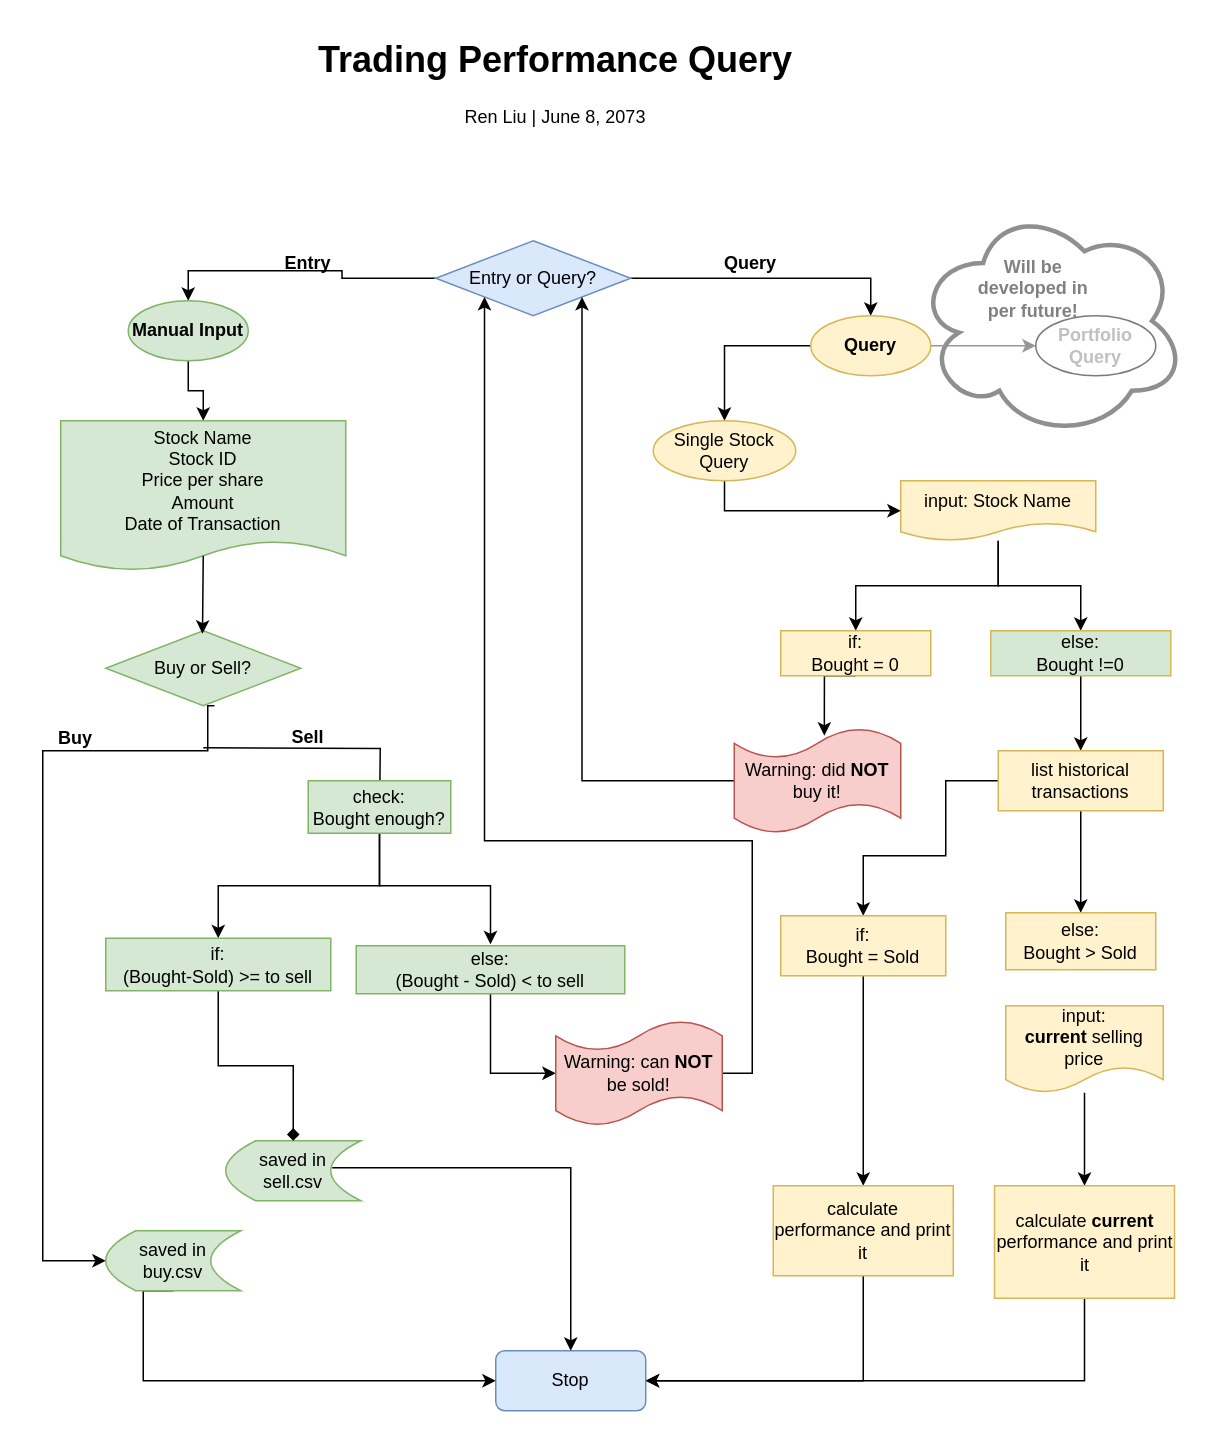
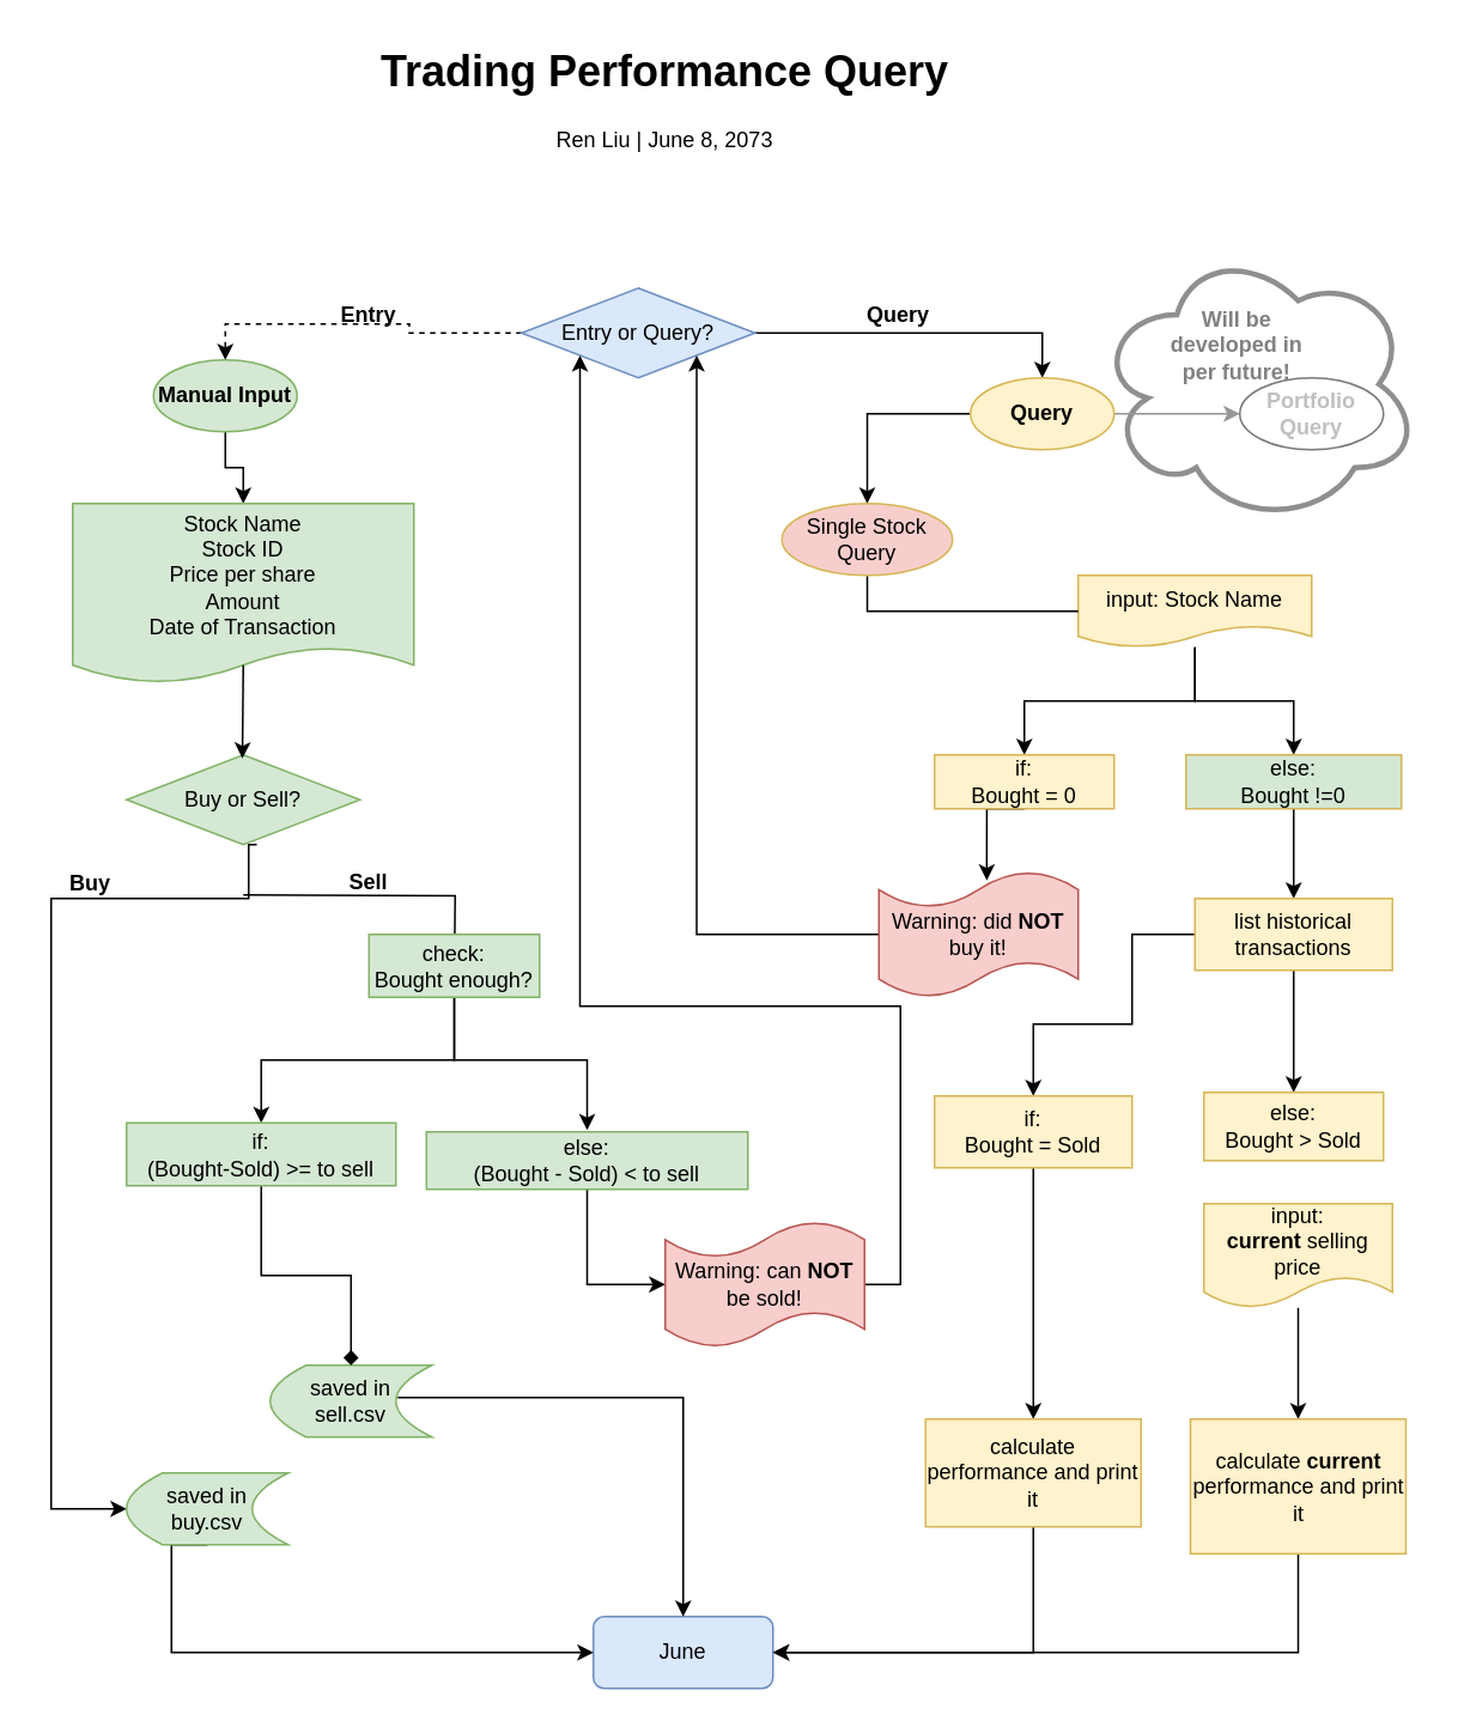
- <mxCell id="5" style="edgeStyle=orthogonalEdgeStyle;rounded=0;orthogonalLoop=1;jettySize=auto;html=1;exitX=0;exitY=0.5;exitDx=0;exitDy=0;entryX=0.5;entryY=0;entryDx=0;entryDy=0;" edge="1" parent="1" source="7" target="12"><mxGeometry relative="1" as="geometry" /></mxCell>
+ <mxCell id="5" style="edgeStyle=orthogonalEdgeStyle;rounded=0;orthogonalLoop=1;jettySize=auto;html=1;exitX=0;exitY=0.5;exitDx=0;exitDy=0;entryX=0.5;entryY=0;entryDx=0;entryDy=0;dashed=1;" edge="1" parent="1" source="7" target="12"><mxGeometry relative="1" as="geometry" /></mxCell>
- <mxCell id="40" value="&lt;div&gt;Single Stock&lt;/div&gt;&lt;div&gt;Query&lt;/div&gt;" style="ellipse;whiteSpace=wrap;html=1;fillColor=#fff2cc;strokeColor=#d6b656;" vertex="1" parent="1"><mxGeometry x="435" y="280" width="95" height="40" as="geometry" /></mxCell>
+ <mxCell id="40" value="&lt;div&gt;Single Stock&lt;/div&gt;&lt;div&gt;Query&lt;/div&gt;" style="ellipse;whiteSpace=wrap;html=1;fillColor=#f8cecc;strokeColor=#d6b656;" vertex="1" parent="1"><mxGeometry x="435" y="280" width="95" height="40" as="geometry" /></mxCell>
- <mxCell id="39" style="edgeStyle=orthogonalEdgeStyle;rounded=0;orthogonalLoop=1;jettySize=auto;html=1;exitX=0.5;exitY=1;exitDx=0;exitDy=0;entryX=0;entryY=0.5;entryDx=0;entryDy=0;" edge="1" parent="1" source="40" target="37"><mxGeometry relative="1" as="geometry" /></mxCell>
+ <mxCell id="39" style="edgeStyle=orthogonalEdgeStyle;rounded=0;orthogonalLoop=1;jettySize=auto;html=1;exitX=0.5;exitY=1;exitDx=0;exitDy=0;entryX=0;entryY=0.5;entryDx=0;entryDy=0;endArrow=none;" edge="1" parent="1" source="40" target="37"><mxGeometry relative="1" as="geometry" /></mxCell>
- <mxCell id="4" value="Stop" style="rounded=1;whiteSpace=wrap;html=1;fillColor=#dae8fc;strokeColor=#6c8ebf;" vertex="1" parent="1"><mxGeometry x="330" y="900" width="100" height="40" as="geometry" /></mxCell>
+ <mxCell id="4" value="June" style="rounded=1;whiteSpace=wrap;html=1;fillColor=#dae8fc;strokeColor=#6c8ebf;" vertex="1" parent="1"><mxGeometry x="330" y="900" width="100" height="40" as="geometry" /></mxCell>
